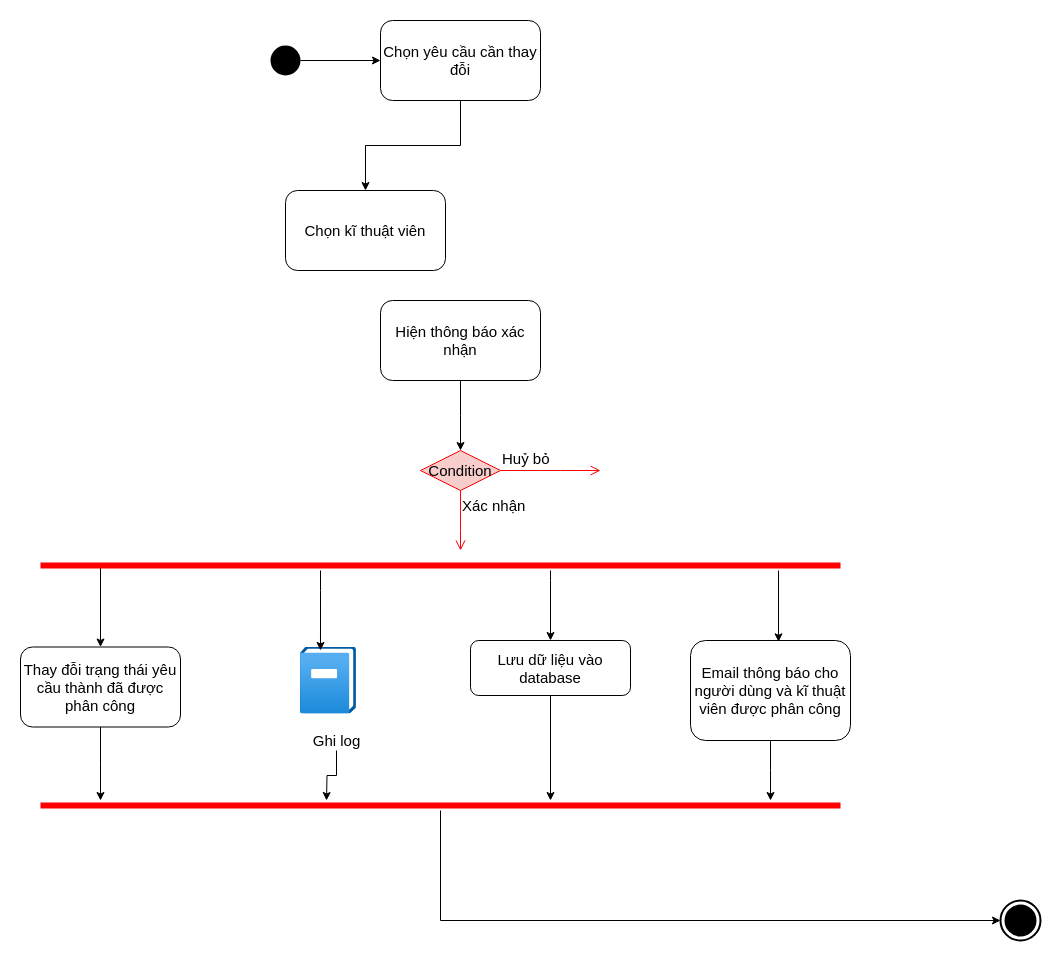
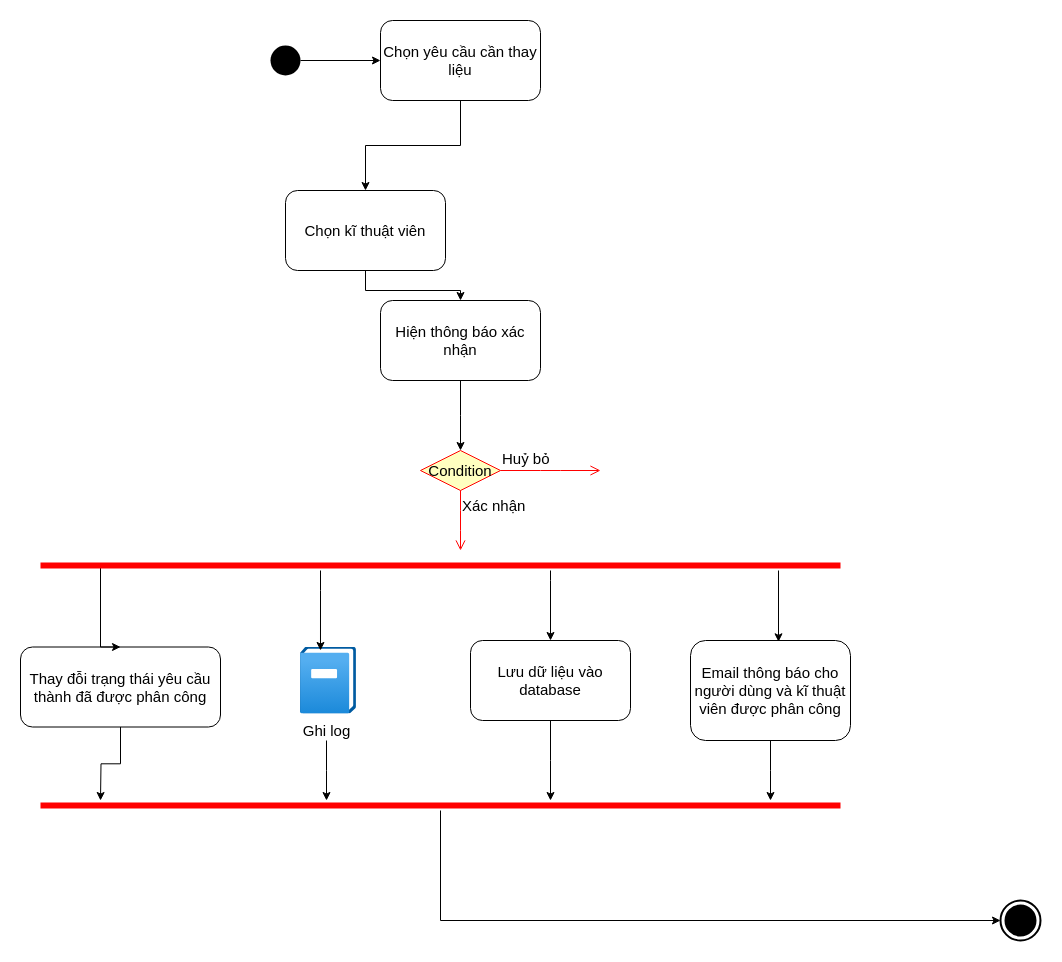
- <mxCell id="6" value="Chọn yêu cầu cần thay đỗi" style="shape=rect;html=1;rounded=1;whiteSpace=wrap;align=center;fontSize=15;" vertex="1" parent="1"><mxGeometry x="380" y="20" width="160" height="80" as="geometry" /></mxCell>
+ <mxCell id="6" value="Chọn yêu cầu cần thay liệu" style="shape=rect;html=1;rounded=1;whiteSpace=wrap;align=center;fontSize=15;" vertex="1" parent="1"><mxGeometry x="380" y="20" width="160" height="80" as="geometry" /></mxCell>
+ <mxCell id="7" style="edgeStyle=orthogonalEdgeStyle;rounded=0;orthogonalLoop=1;jettySize=auto;html=1;fontSize=15;" edge="1" parent="1" source="8" target="10"><mxGeometry relative="1" as="geometry" /></mxCell>
- <mxCell id="27" value="Condition" style="rhombus;whiteSpace=wrap;html=1;fillColor=#f8cecc;strokeColor=#ff0000;fontSize=15;" vertex="1" parent="1"><mxGeometry x="420" y="450" width="80" height="40" as="geometry" /></mxCell>
+ <mxCell id="27" value="Condition" style="rhombus;whiteSpace=wrap;html=1;fillColor=#ffffc0;strokeColor=#ff0000;fontSize=15;" vertex="1" parent="1"><mxGeometry x="420" y="450" width="80" height="40" as="geometry" /></mxCell>
- <mxCell id="15" value="Lưu dữ liệu vào database" style="shape=rect;html=1;rounded=1;whiteSpace=wrap;align=center;fontSize=15;" vertex="1" parent="1"><mxGeometry x="470" y="640" width="160" height="55" as="geometry" /></mxCell>
+ <mxCell id="15" value="Lưu dữ liệu vào database" style="shape=rect;html=1;rounded=1;whiteSpace=wrap;align=center;fontSize=15;" vertex="1" parent="1"><mxGeometry x="470" y="640" width="160" height="80" as="geometry" /></mxCell>
- <mxCell id="12" value="Thay đỗi trạng thái yêu cầu thành đã được phân công" style="shape=rect;html=1;rounded=1;whiteSpace=wrap;align=center;fontSize=15;" vertex="1" parent="1"><mxGeometry x="20" y="646.5" width="160" height="80" as="geometry" /></mxCell>
+ <mxCell id="12" value="Thay đỗi trạng thái yêu cầu thành đã được phân công" style="shape=rect;html=1;rounded=1;whiteSpace=wrap;align=center;fontSize=15;" vertex="1" parent="1"><mxGeometry x="20" y="646.5" width="200" height="80" as="geometry" /></mxCell>
- <mxCell id="22" value="Ghi log" style="text;html=1;align=center;verticalAlign=middle;resizable=0;points=[];autosize=1;fontSize=15;" vertex="1" parent="1"><mxGeometry x="306" y="730" width="60" height="20" as="geometry" /></mxCell>
+ <mxCell id="22" value="Ghi log" style="text;html=1;align=center;verticalAlign=middle;resizable=0;points=[];autosize=1;fontSize=15;" vertex="1" parent="1"><mxGeometry x="296" y="720" width="60" height="20" as="geometry" /></mxCell>
